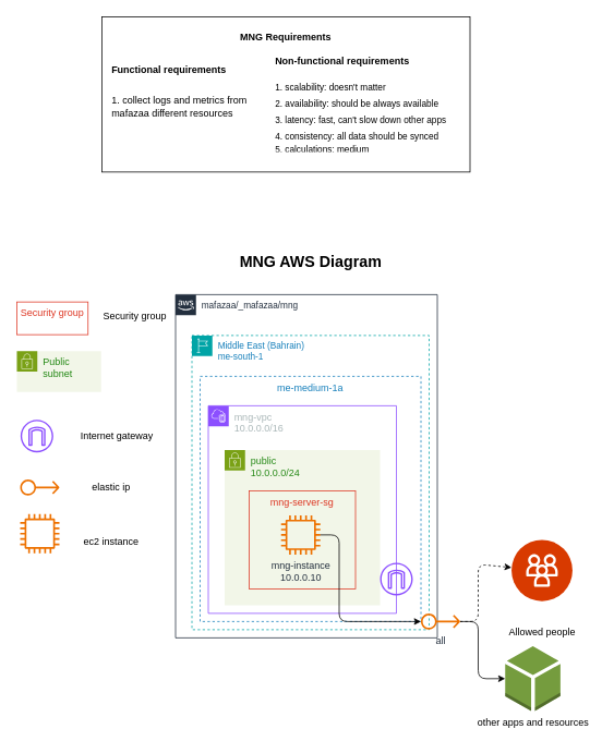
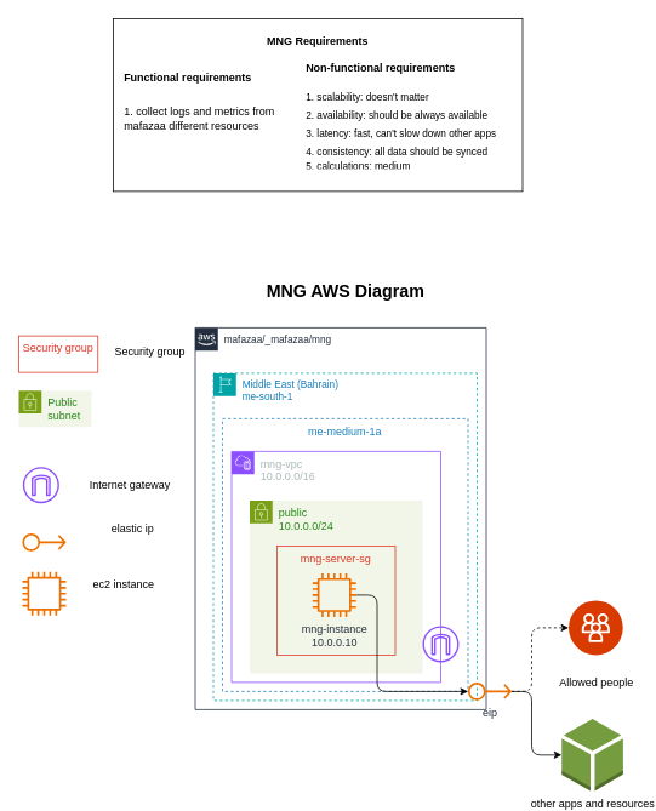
- <mxCell id="18" value="Public subnet" style="points=[[0,0],[0.25,0],[0.5,0],[0.75,0],[1,0],[1,0.25],[1,0.5],[1,0.75],[1,1],[0.75,1],[0.5,1],[0.25,1],[0,1],[0,0.75],[0,0.5],[0,0.25]];outlineConnect=0;gradientColor=none;html=1;whiteSpace=wrap;fontSize=12;fontStyle=0;container=1;pointerEvents=0;collapsible=0;recursiveResize=0;shape=mxgraph.aws4.group;grIcon=mxgraph.aws4.group_security_group;grStroke=0;strokeColor=#7AA116;fillColor=#F2F6E8;verticalAlign=top;align=left;spacingLeft=30;fontColor=#248814;dashed=0;" parent="1" vertex="1"><mxGeometry x="20" y="429" width="103" height="50" as="geometry" /></mxCell>
+ <mxCell id="18" value="Public subnet" style="points=[[0,0],[0.25,0],[0.5,0],[0.75,0],[1,0],[1,0.25],[1,0.5],[1,0.75],[1,1],[0.75,1],[0.5,1],[0.25,1],[0,1],[0,0.75],[0,0.5],[0,0.25]];outlineConnect=0;gradientColor=none;html=1;whiteSpace=wrap;fontSize=12;fontStyle=0;container=1;pointerEvents=0;collapsible=0;recursiveResize=0;shape=mxgraph.aws4.group;grIcon=mxgraph.aws4.group_security_group;grStroke=0;strokeColor=#7AA116;fillColor=#F2F6E8;verticalAlign=top;align=left;spacingLeft=30;fontColor=#248814;dashed=0;" parent="1" vertex="1"><mxGeometry x="20" y="429" width="80" height="40" as="geometry" /></mxCell>
- <mxCell id="22" value="elastic ip" style="text;html=1;align=center;verticalAlign=middle;resizable=0;points=[];autosize=1;strokeColor=none;fillColor=none;" parent="1" vertex="1"><mxGeometry x="100" y="581" width="70" height="30" as="geometry" /></mxCell>
+ <mxCell id="22" value="elastic ip" style="text;html=1;align=center;verticalAlign=middle;resizable=0;points=[];autosize=1;strokeColor=none;fillColor=none;" parent="1" vertex="1"><mxGeometry x="110" y="566" width="70" height="30" as="geometry" /></mxCell>
- <mxCell id="25" value="ec2 instance" style="text;html=1;align=center;verticalAlign=middle;resizable=0;points=[];autosize=1;strokeColor=none;fillColor=none;" parent="1" vertex="1"><mxGeometry x="90" y="646.5" width="90" height="30" as="geometry" /></mxCell>
+ <mxCell id="25" value="ec2 instance" style="text;html=1;align=center;verticalAlign=middle;resizable=0;points=[];autosize=1;strokeColor=none;fillColor=none;" parent="1" vertex="1"><mxGeometry x="90" y="626.5" width="90" height="30" as="geometry" /></mxCell>
- <mxCell id="26" value="Allowed people" style="verticalLabelPosition=bottom;aspect=fixed;html=1;shape=mxgraph.salesforce.employees2;" parent="1" vertex="1"><mxGeometry x="624.5" y="660" width="75" height="75" as="geometry" /></mxCell>
+ <mxCell id="26" value="Allowed people" style="verticalLabelPosition=bottom;aspect=fixed;html=1;shape=mxgraph.salesforce.employees2;" parent="1" vertex="1"><mxGeometry x="624.5" y="660" width="60" height="60" as="geometry" /></mxCell>
- <mxCell id="30" value="all" style="sketch=0;outlineConnect=0;fontColor=#232F3E;gradientColor=none;fillColor=#ED7100;strokeColor=none;dashed=0;verticalLabelPosition=bottom;verticalAlign=top;align=center;html=1;fontSize=12;fontStyle=0;aspect=fixed;pointerEvents=1;shape=mxgraph.aws4.elastic_ip_address;" parent="1" vertex="1"><mxGeometry x="514" y="750" width="48" height="20" as="geometry" /></mxCell>
+ <mxCell id="30" value="eip" style="sketch=0;outlineConnect=0;fontColor=#232F3E;gradientColor=none;fillColor=#ED7100;strokeColor=none;dashed=0;verticalLabelPosition=bottom;verticalAlign=top;align=center;html=1;fontSize=12;fontStyle=0;aspect=fixed;pointerEvents=1;shape=mxgraph.aws4.elastic_ip_address;" parent="1" vertex="1"><mxGeometry x="514" y="750" width="48" height="20" as="geometry" /></mxCell>
